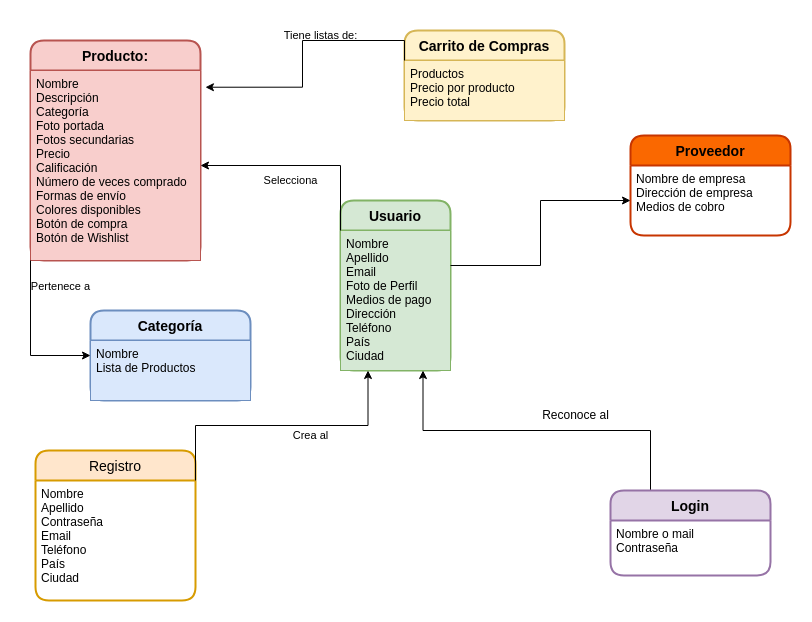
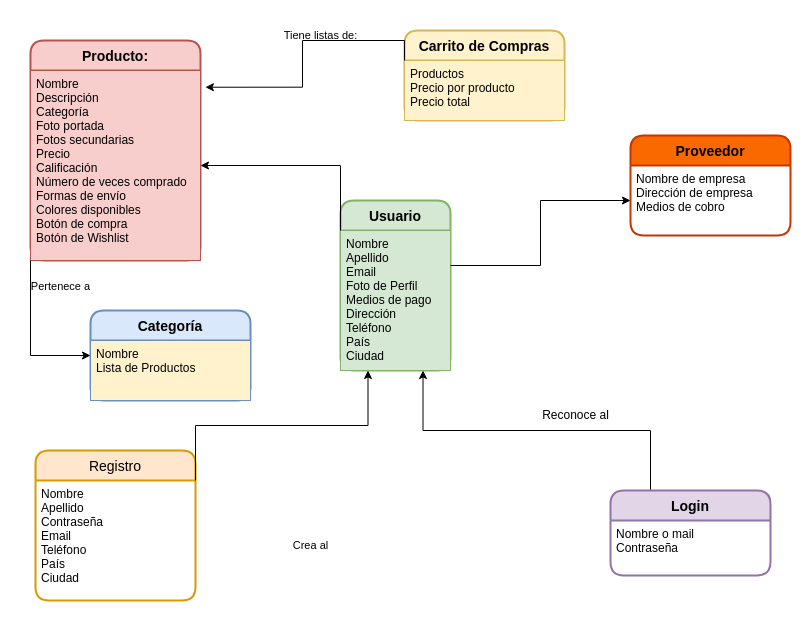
- <mxCell id="16" value="Selecciona" style="text;html=1;align=center;verticalAlign=middle;resizable=0;points=[];autosize=1;strokeColor=none;fillColor=none;fontSize=11;" parent="1" vertex="1"><mxGeometry x="250" y="165" width="80" height="30" as="geometry" /></mxCell>
- <mxCell id="7" value="Nombre&#10;Lista de Productos" style="align=left;strokeColor=#6c8ebf;fillColor=#dae8fc;spacingLeft=4;fontSize=12;verticalAlign=top;resizable=0;rotatable=0;part=1;" parent="6" vertex="1"><mxGeometry y="30" width="160" height="60" as="geometry" /></mxCell>
+ <mxCell id="7" value="Nombre&#10;Lista de Productos" style="align=left;strokeColor=#6c8ebf;fillColor=#fff2cc;spacingLeft=4;fontSize=12;verticalAlign=top;resizable=0;rotatable=0;part=1;" parent="6" vertex="1"><mxGeometry y="30" width="160" height="60" as="geometry" /></mxCell>
- <mxCell id="23" value="Crea al" style="text;html=1;align=center;verticalAlign=middle;resizable=0;points=[];autosize=1;strokeColor=none;fillColor=none;fontSize=11;" parent="1" vertex="1"><mxGeometry x="280" y="420" width="60" height="30" as="geometry" /></mxCell>
+ <mxCell id="23" value="Crea al" style="text;html=1;align=center;verticalAlign=middle;resizable=0;points=[];autosize=1;strokeColor=none;fillColor=none;fontSize=11;" parent="1" vertex="1"><mxGeometry x="280" y="530" width="60" height="30" as="geometry" /></mxCell>
